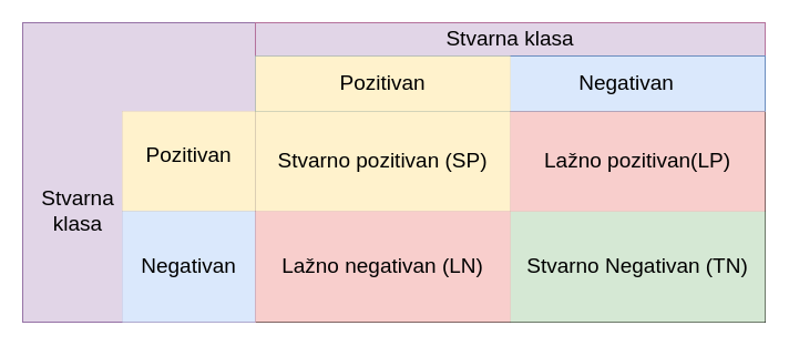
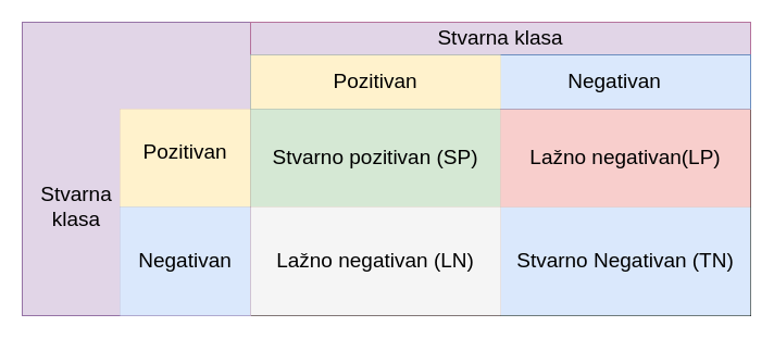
- <mxCell id="12" value="Stvarno pozitivan (SP)" style="rounded=0;whiteSpace=wrap;html=1;fontSize=19;strokeWidth=0;fillColor=#fff2cc;strokeColor=#82b366;" parent="1" vertex="1"><mxGeometry x="230" y="100" width="230" height="90" as="geometry" /></mxCell>
+ <mxCell id="12" value="Stvarno pozitivan (SP)" style="rounded=0;whiteSpace=wrap;html=1;fontSize=19;strokeWidth=0;fillColor=#d5e8d4;strokeColor=#82b366;" parent="1" vertex="1"><mxGeometry x="230" y="100" width="230" height="90" as="geometry" /></mxCell>
- <mxCell id="18" value="Lažno pozitivan(LP)" style="text;html=1;strokeColor=none;fillColor=none;align=center;verticalAlign=middle;whiteSpace=wrap;rounded=0;fontSize=19;" parent="1" vertex="1"><mxGeometry x="461.25" y="126.25" width="227.5" height="37.5" as="geometry" /></mxCell>
+ <mxCell id="18" value="Lažno negativan(LP)" style="text;html=1;strokeColor=none;fillColor=none;align=center;verticalAlign=middle;whiteSpace=wrap;rounded=0;fontSize=19;" parent="1" vertex="1"><mxGeometry x="461.25" y="126.25" width="227.5" height="37.5" as="geometry" /></mxCell>
- <mxCell id="17" value="Lažno negativan (LN)" style="rounded=0;whiteSpace=wrap;html=1;fontSize=19;strokeWidth=0;fillColor=#f8cecc;strokeColor=#b85450;" parent="1" vertex="1"><mxGeometry x="230" y="190" width="230" height="100" as="geometry" /></mxCell>
+ <mxCell id="17" value="Lažno negativan (LN)" style="rounded=0;whiteSpace=wrap;html=1;fontSize=19;strokeWidth=0;fillColor=#f5f5f5;strokeColor=#b85450;" parent="1" vertex="1"><mxGeometry x="230" y="190" width="230" height="100" as="geometry" /></mxCell>
- <mxCell id="13" value="Stvarno Negativan (TN)" style="rounded=0;whiteSpace=wrap;html=1;fontSize=19;strokeWidth=0;fillColor=#d5e8d4;strokeColor=#82b366;" parent="1" vertex="1"><mxGeometry x="460" y="190" width="230" height="100" as="geometry" /></mxCell>
+ <mxCell id="13" value="Stvarno Negativan (TN)" style="rounded=0;whiteSpace=wrap;html=1;fontSize=19;strokeWidth=0;fillColor=#dae8fc;strokeColor=#82b366;" parent="1" vertex="1"><mxGeometry x="460" y="190" width="230" height="100" as="geometry" /></mxCell>
